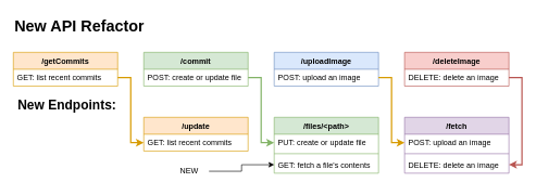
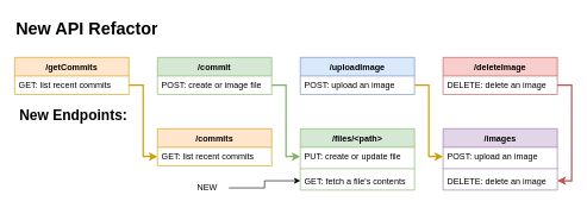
- <mxCell id="3" value="POST: create or update file" style="text;strokeColor=none;fillColor=none;align=left;verticalAlign=top;spacingLeft=4;spacingRight=4;overflow=hidden;rotatable=0;points=[[0,0.5],[1,0.5]];portConstraint=eastwest;whiteSpace=wrap;html=1;" vertex="1" parent="2"><mxGeometry y="26" width="160" height="26" as="geometry" /></mxCell>
+ <mxCell id="3" value="POST: create or image file" style="text;strokeColor=none;fillColor=none;align=left;verticalAlign=top;spacingLeft=4;spacingRight=4;overflow=hidden;rotatable=0;points=[[0,0.5],[1,0.5]];portConstraint=eastwest;whiteSpace=wrap;html=1;" vertex="1" parent="2"><mxGeometry y="26" width="160" height="26" as="geometry" /></mxCell>
- <mxCell id="14" value="/update" style="swimlane;fontStyle=1;align=center;verticalAlign=top;childLayout=stackLayout;horizontal=1;startSize=26;horizontalStack=0;resizeParent=1;resizeParentMax=0;resizeLast=0;collapsible=1;marginBottom=0;whiteSpace=wrap;html=1;fillColor=#ffe6cc;strokeColor=#d79b00;" vertex="1" parent="1"><mxGeometry x="220" y="180" width="160" height="52" as="geometry" /></mxCell>
+ <mxCell id="14" value="/commits" style="swimlane;fontStyle=1;align=center;verticalAlign=top;childLayout=stackLayout;horizontal=1;startSize=26;horizontalStack=0;resizeParent=1;resizeParentMax=0;resizeLast=0;collapsible=1;marginBottom=0;whiteSpace=wrap;html=1;fillColor=#ffe6cc;strokeColor=#d79b00;" vertex="1" parent="1"><mxGeometry x="220" y="180" width="160" height="52" as="geometry" /></mxCell>
- <mxCell id="16" value="/fetch" style="swimlane;fontStyle=1;align=center;verticalAlign=top;childLayout=stackLayout;horizontal=1;startSize=26;horizontalStack=0;resizeParent=1;resizeParentMax=0;resizeLast=0;collapsible=1;marginBottom=0;whiteSpace=wrap;html=1;fillColor=#e1d5e7;strokeColor=#9673a6;" vertex="1" parent="1"><mxGeometry x="620" y="180" width="160" height="86" as="geometry" /></mxCell>
+ <mxCell id="16" value="/images" style="swimlane;fontStyle=1;align=center;verticalAlign=top;childLayout=stackLayout;horizontal=1;startSize=26;horizontalStack=0;resizeParent=1;resizeParentMax=0;resizeLast=0;collapsible=1;marginBottom=0;whiteSpace=wrap;html=1;fillColor=#e1d5e7;strokeColor=#9673a6;" vertex="1" parent="1"><mxGeometry x="620" y="180" width="160" height="86" as="geometry" /></mxCell>
